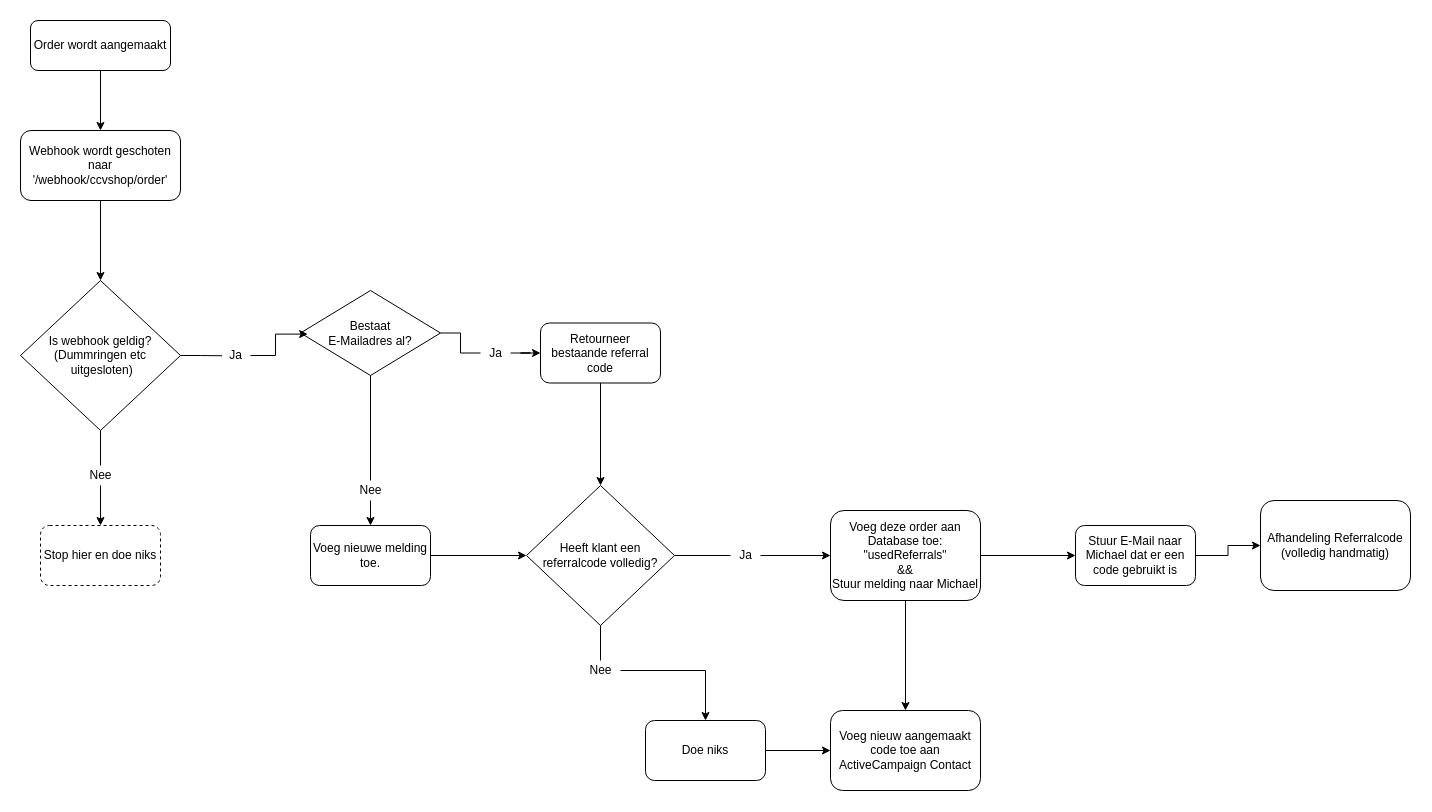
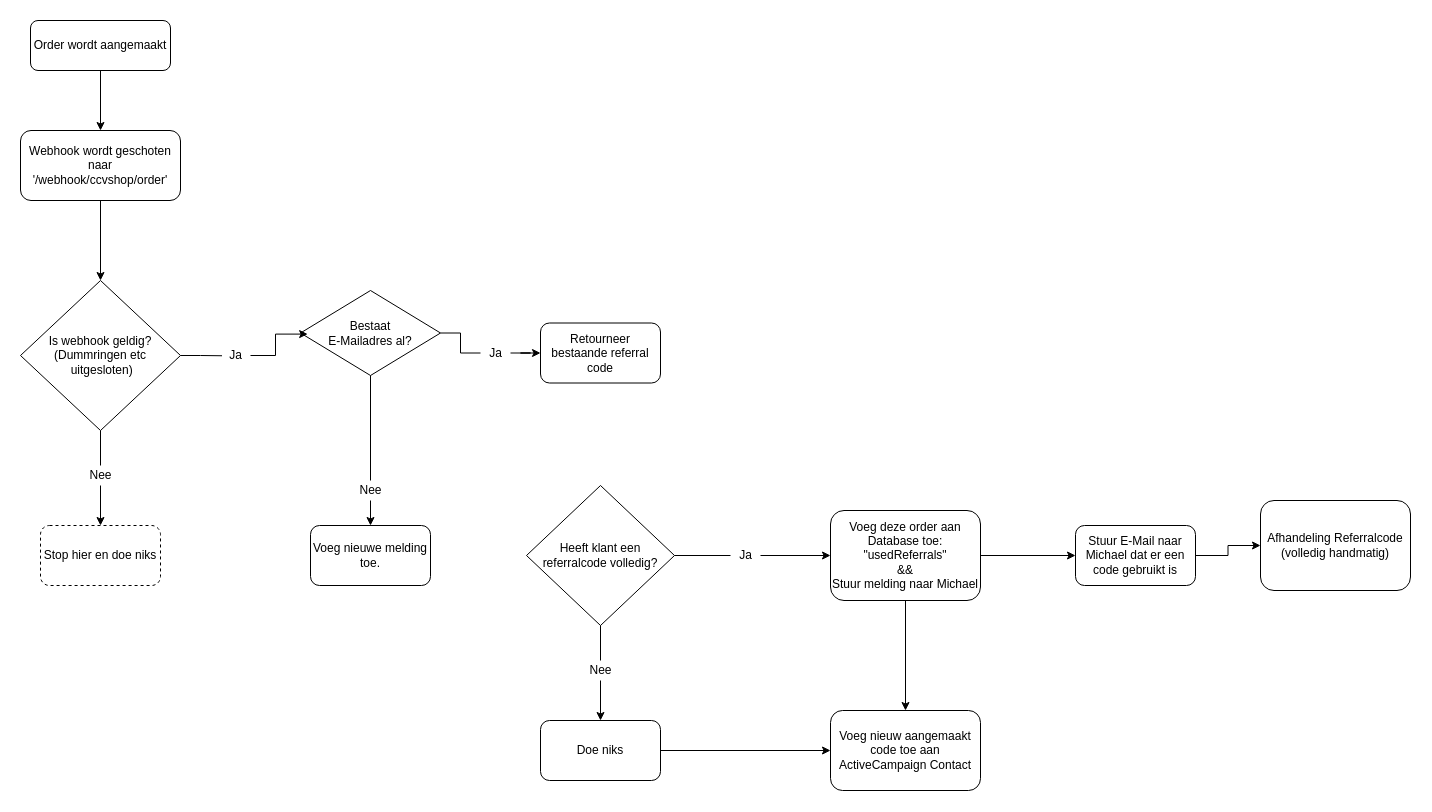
- <mxCell id="9" style="edgeStyle=orthogonalEdgeStyle;rounded=0;orthogonalLoop=1;jettySize=auto;html=1;exitX=0.5;exitY=1;exitDx=0;exitDy=0;entryX=0.5;entryY=0;entryDx=0;entryDy=0;" edge="1" parent="1" source="10" target="19"><mxGeometry relative="1" as="geometry"><mxPoint x="540" y="630" as="targetPoint" /></mxGeometry></mxCell>
- <mxCell id="15" style="edgeStyle=orthogonalEdgeStyle;rounded=0;orthogonalLoop=1;jettySize=auto;html=1;exitX=1;exitY=0.5;exitDx=0;exitDy=0;entryX=0;entryY=0.5;entryDx=0;entryDy=0;" edge="1" parent="1" source="16" target="19"><mxGeometry relative="1" as="geometry" /></mxCell>
- <mxCell id="27" value="Doe niks" style="rounded=1;whiteSpace=wrap;html=1;" vertex="1" parent="1"><mxGeometry x="645" y="720" width="120" height="60" as="geometry" /></mxCell>
+ <mxCell id="27" value="Doe niks" style="rounded=1;whiteSpace=wrap;html=1;" vertex="1" parent="1"><mxGeometry x="540" y="720" width="120" height="60" as="geometry" /></mxCell>
